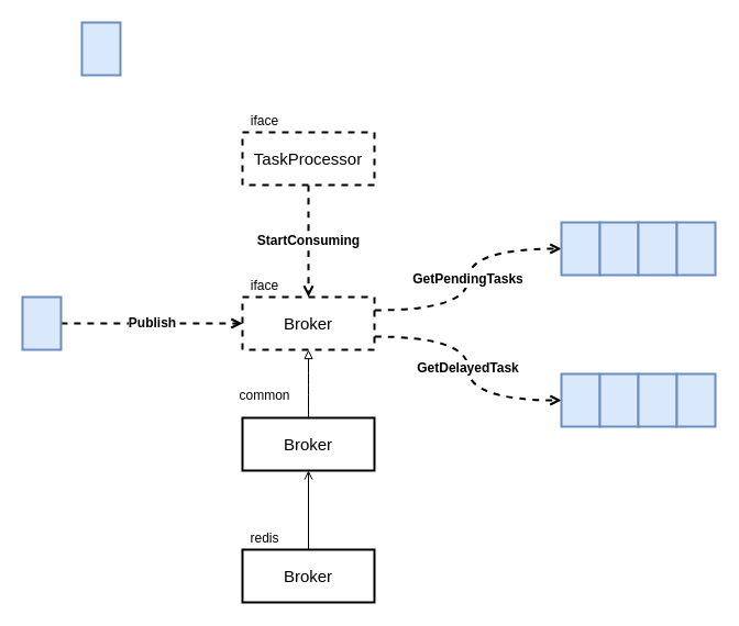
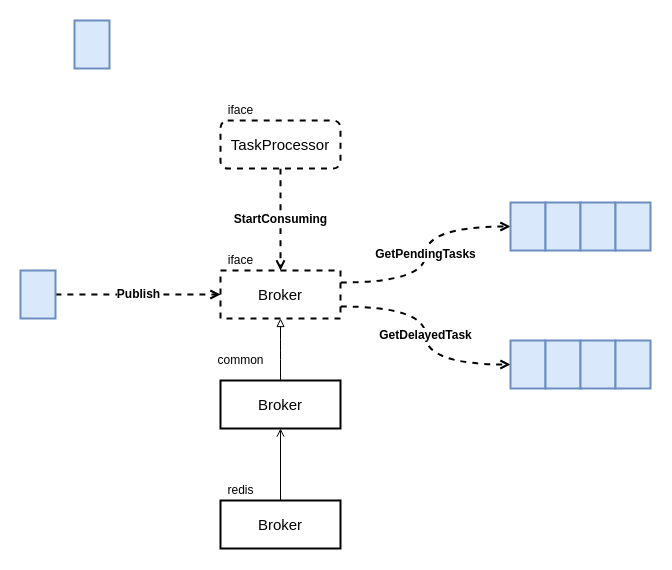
- <mxCell id="16" value="TaskProcessor" style="rounded=0;whiteSpace=wrap;html=1;fontSize=15;strokeWidth=2;strokeColor=default;dashed=1;" vertex="1" parent="1"><mxGeometry x="220" y="120" width="120" height="48" as="geometry" /></mxCell>
+ <mxCell id="16" value="TaskProcessor" style="whiteSpace=wrap;html=1;fontSize=15;strokeWidth=2;strokeColor=default;dashed=1;rounded=1;" vertex="1" parent="1"><mxGeometry x="220" y="120" width="120" height="48" as="geometry" /></mxCell>
